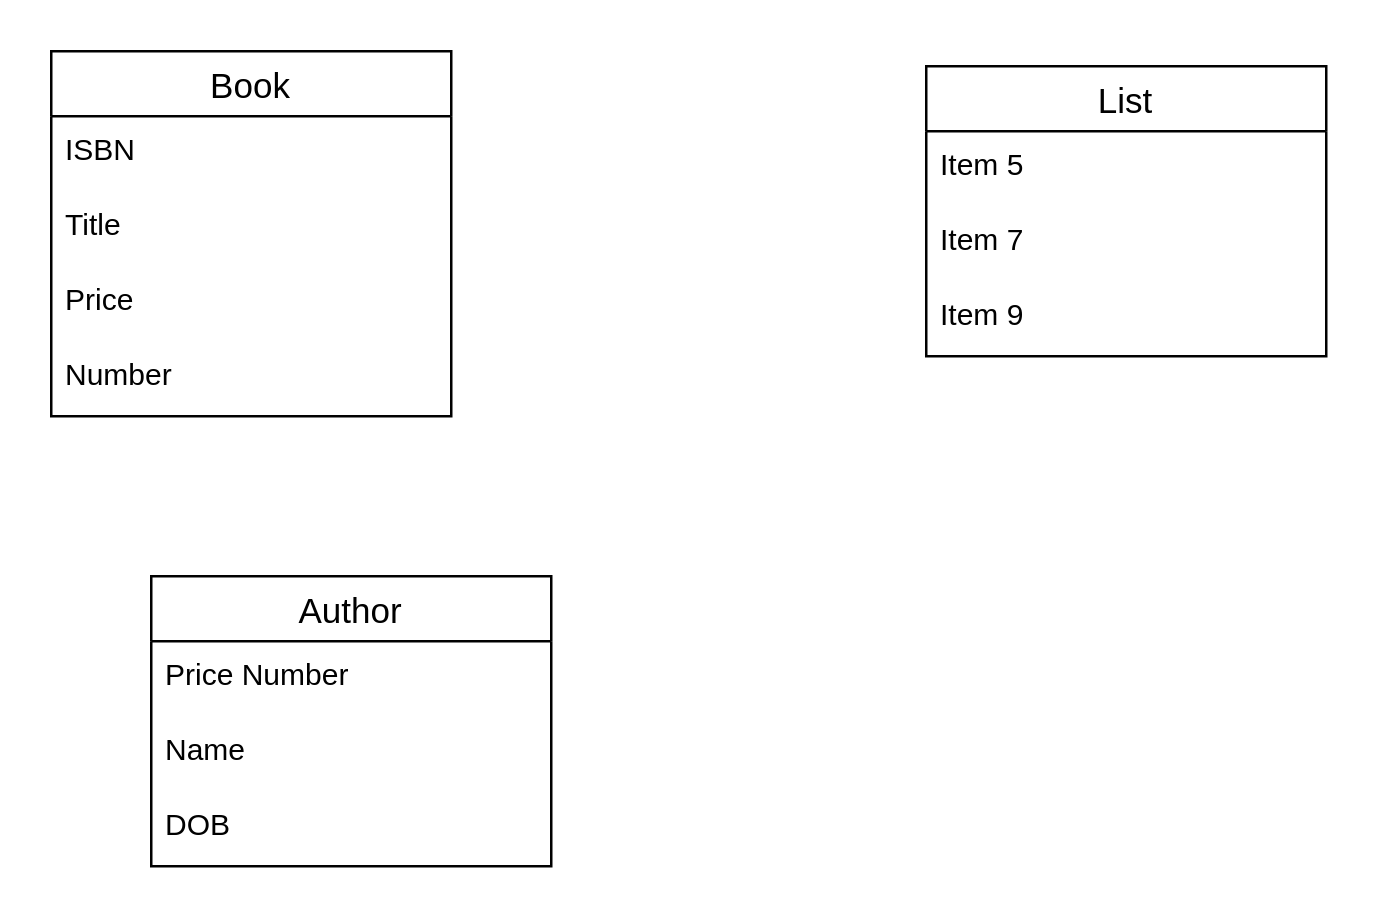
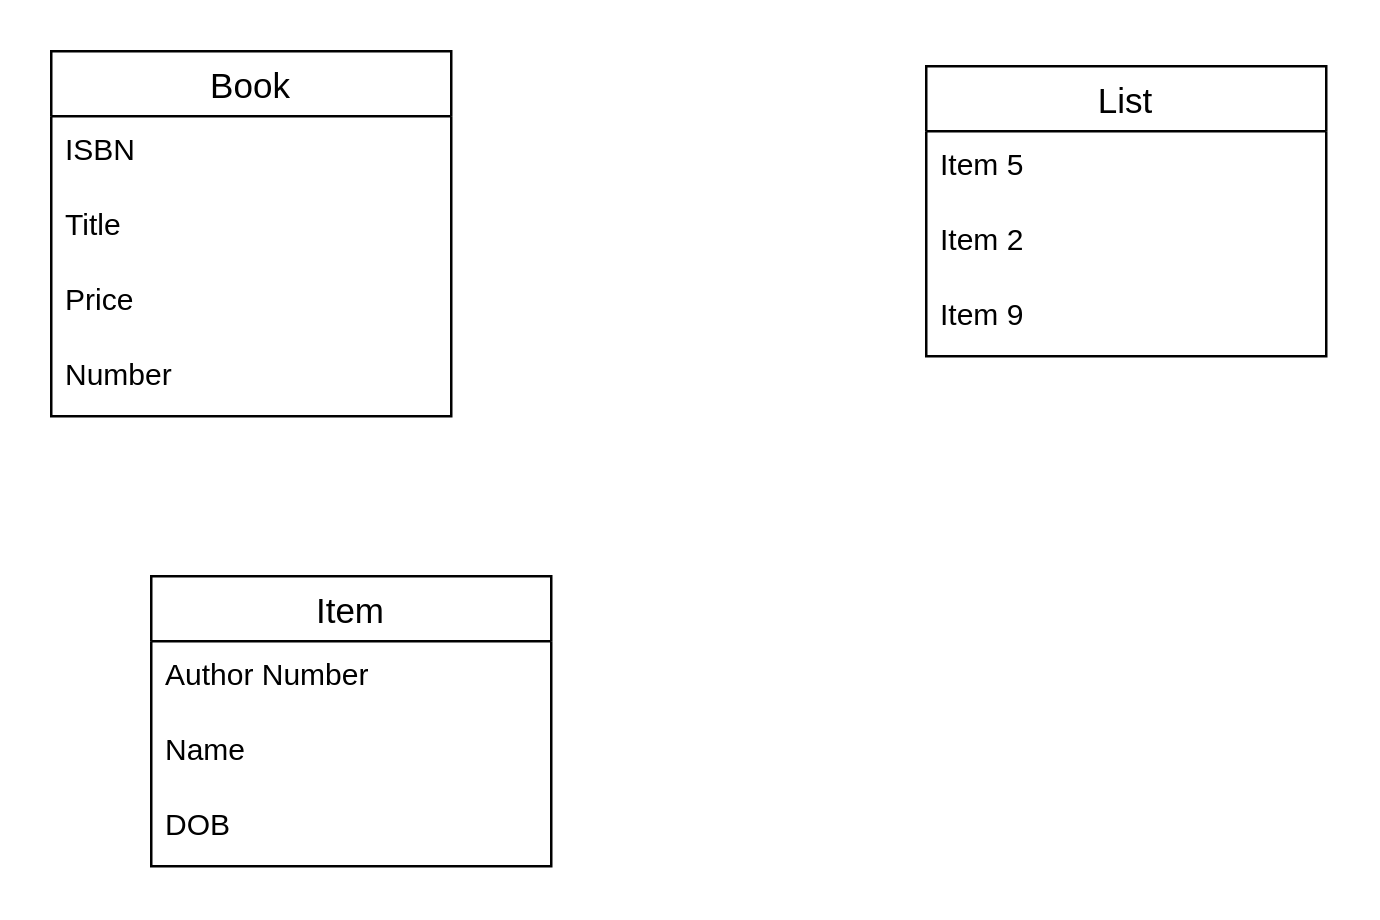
- <mxCell id="13" value="Item 7" style="text;strokeColor=none;fillColor=none;spacingLeft=4;spacingRight=4;overflow=hidden;rotatable=0;points=[[0,0.5],[1,0.5]];portConstraint=eastwest;fontSize=12;" vertex="1" parent="11"><mxGeometry y="56" width="160" height="30" as="geometry" /></mxCell>
+ <mxCell id="13" value="Item 2" style="text;strokeColor=none;fillColor=none;spacingLeft=4;spacingRight=4;overflow=hidden;rotatable=0;points=[[0,0.5],[1,0.5]];portConstraint=eastwest;fontSize=12;" vertex="1" parent="11"><mxGeometry y="56" width="160" height="30" as="geometry" /></mxCell>
- <mxCell id="7" value="Author" style="swimlane;fontStyle=0;childLayout=stackLayout;horizontal=1;startSize=26;horizontalStack=0;resizeParent=1;resizeParentMax=0;resizeLast=0;collapsible=1;marginBottom=0;align=center;fontSize=14;fillColor=#ffffff;" vertex="1" parent="1"><mxGeometry x="60" y="230" width="160" height="116" as="geometry" /></mxCell>
+ <mxCell id="7" value="Item" style="swimlane;fontStyle=0;childLayout=stackLayout;horizontal=1;startSize=26;horizontalStack=0;resizeParent=1;resizeParentMax=0;resizeLast=0;collapsible=1;marginBottom=0;align=center;fontSize=14;fillColor=#ffffff;" vertex="1" parent="1"><mxGeometry x="60" y="230" width="160" height="116" as="geometry" /></mxCell>
- <mxCell id="8" value="Price Number" style="text;strokeColor=none;fillColor=none;spacingLeft=4;spacingRight=4;overflow=hidden;rotatable=0;points=[[0,0.5],[1,0.5]];portConstraint=eastwest;fontSize=12;" vertex="1" parent="7"><mxGeometry y="26" width="160" height="30" as="geometry" /></mxCell>
+ <mxCell id="8" value="Author Number" style="text;strokeColor=none;fillColor=none;spacingLeft=4;spacingRight=4;overflow=hidden;rotatable=0;points=[[0,0.5],[1,0.5]];portConstraint=eastwest;fontSize=12;" vertex="1" parent="7"><mxGeometry y="26" width="160" height="30" as="geometry" /></mxCell>
